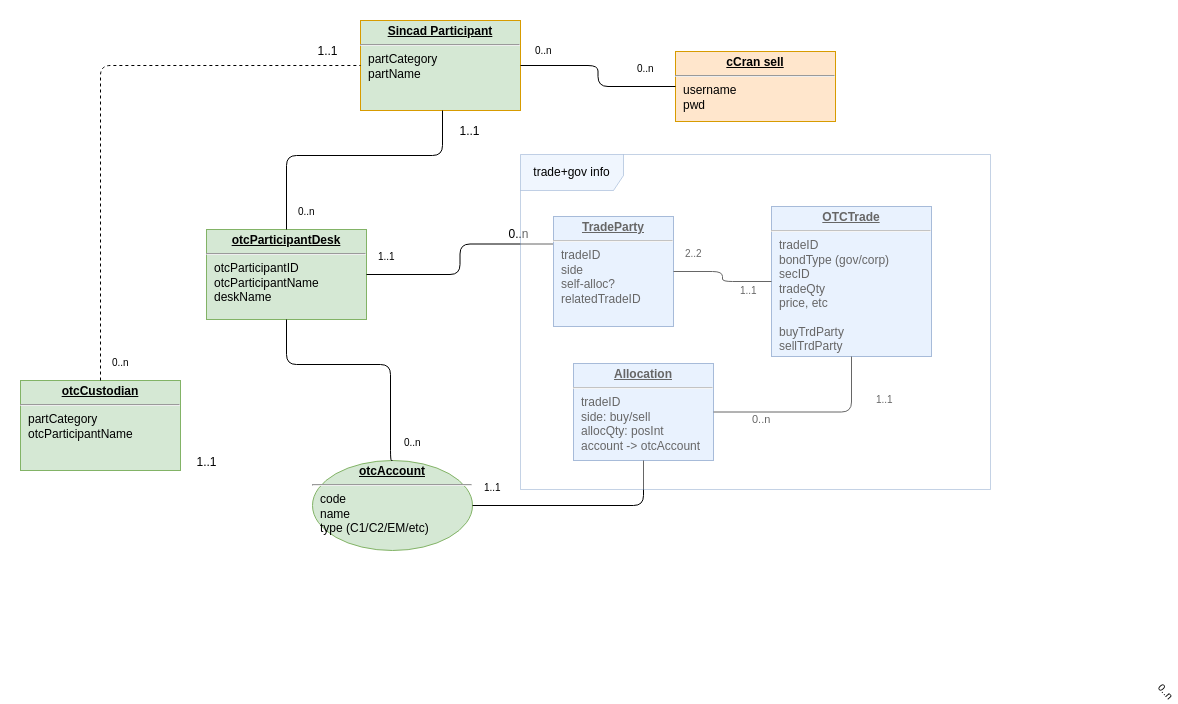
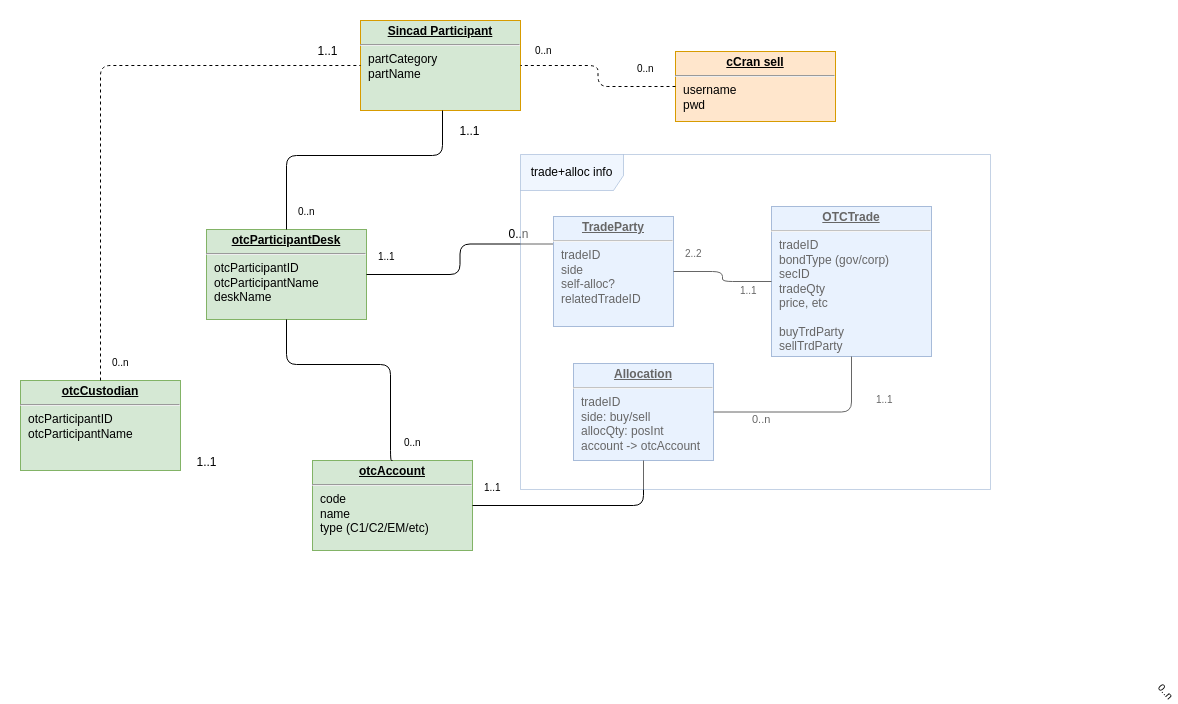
- <mxCell id="20" value="" style="endArrow=none;html=1;startArrow=none;startFill=0;edgeStyle=orthogonalEdgeStyle;exitX=0;exitY=0.5;exitDx=0;exitDy=0;endFill=0;" edge="1" parent="1" source="19" target="2"><mxGeometry relative="1" as="geometry"><mxPoint x="285" y="271" as="sourcePoint" /><mxPoint x="452.2" y="102.17" as="targetPoint" /></mxGeometry></mxCell>
+ <mxCell id="20" value="" style="endArrow=none;html=1;startArrow=none;startFill=0;edgeStyle=orthogonalEdgeStyle;exitX=0;exitY=0.5;exitDx=0;exitDy=0;endFill=0;dashed=1;" edge="1" parent="1" source="19" target="2"><mxGeometry relative="1" as="geometry"><mxPoint x="285" y="271" as="sourcePoint" /><mxPoint x="452.2" y="102.17" as="targetPoint" /></mxGeometry></mxCell>
- <mxCell id="38" value="trade+gov info" style="shape=umlFrame;whiteSpace=wrap;html=1;shadow=0;comic=0;opacity=40;swimlaneFillColor=#ffffff;fillColor=#dae8fc;strokeColor=#6c8ebf;width=103;height=36;" vertex="1" parent="1"><mxGeometry x="520" y="154" width="470" height="335" as="geometry" /></mxCell>
+ <mxCell id="38" value="trade+alloc info" style="shape=umlFrame;whiteSpace=wrap;html=1;shadow=0;comic=0;opacity=40;swimlaneFillColor=#ffffff;fillColor=#dae8fc;strokeColor=#6c8ebf;width=103;height=36;" vertex="1" parent="1"><mxGeometry x="520" y="154" width="470" height="335" as="geometry" /></mxCell>
- <mxCell id="17" value="&lt;p style=&quot;margin: 0px ; margin-top: 4px ; text-align: center ; text-decoration: underline&quot;&gt;&lt;b&gt;otcCustodian&lt;/b&gt;&lt;/p&gt;&lt;hr&gt;&lt;p style=&quot;margin: 0px ; margin-left: 8px&quot;&gt;partCategory&lt;br&gt;otcParticipantName&lt;br&gt;&lt;br&gt;&lt;/p&gt;" style="verticalAlign=top;align=left;overflow=fill;fontSize=12;fontFamily=Helvetica;html=1;fillColor=#d5e8d4;strokeColor=#82b366;" parent="1" vertex="1"><mxGeometry x="20" y="380" width="160" height="90" as="geometry" /></mxCell>
+ <mxCell id="17" value="&lt;p style=&quot;margin: 0px ; margin-top: 4px ; text-align: center ; text-decoration: underline&quot;&gt;&lt;b&gt;otcCustodian&lt;/b&gt;&lt;/p&gt;&lt;hr&gt;&lt;p style=&quot;margin: 0px ; margin-left: 8px&quot;&gt;otcParticipantID&lt;br&gt;otcParticipantName&lt;br&gt;&lt;br&gt;&lt;/p&gt;" style="verticalAlign=top;align=left;overflow=fill;fontSize=12;fontFamily=Helvetica;html=1;fillColor=#d5e8d4;strokeColor=#82b366;" parent="1" vertex="1"><mxGeometry x="20" y="380" width="160" height="90" as="geometry" /></mxCell>
- <mxCell id="4" value="&lt;p style=&quot;margin: 0px ; margin-top: 4px ; text-align: center ; text-decoration: underline&quot;&gt;&lt;b&gt;otcAccount&lt;/b&gt;&lt;/p&gt;&lt;hr&gt;&lt;p style=&quot;margin: 0px ; margin-left: 8px&quot;&gt;code&lt;br&gt;name&lt;/p&gt;&lt;p style=&quot;margin: 0px ; margin-left: 8px&quot;&gt;type (C1/C2/EM/etc)&lt;/p&gt;" style="ellipse;verticalAlign=top;align=left;overflow=fill;fontSize=12;fontFamily=Helvetica;html=1;fillColor=#d5e8d4;strokeColor=#82b366;" parent="1" vertex="1"><mxGeometry x="312" y="460" width="160" height="90" as="geometry" /></mxCell>
+ <mxCell id="4" value="&lt;p style=&quot;margin: 0px ; margin-top: 4px ; text-align: center ; text-decoration: underline&quot;&gt;&lt;b&gt;otcAccount&lt;/b&gt;&lt;/p&gt;&lt;hr&gt;&lt;p style=&quot;margin: 0px ; margin-left: 8px&quot;&gt;code&lt;br&gt;name&lt;/p&gt;&lt;p style=&quot;margin: 0px ; margin-left: 8px&quot;&gt;type (C1/C2/EM/etc)&lt;/p&gt;" style="verticalAlign=top;align=left;overflow=fill;fontSize=12;fontFamily=Helvetica;html=1;fillColor=#d5e8d4;strokeColor=#82b366;" parent="1" vertex="1"><mxGeometry x="312" y="460" width="160" height="90" as="geometry" /></mxCell>
